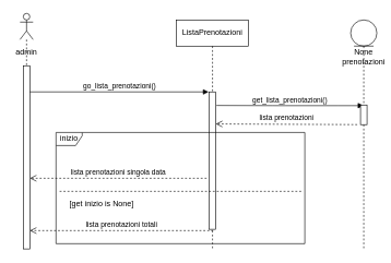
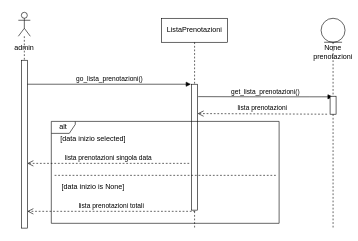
- <mxCell id="9" value="inizio" style="shape=umlFrame;whiteSpace=wrap;html=1;width=40;height=20;" parent="1" vertex="1"><mxGeometry x="85" y="202" width="380" height="170" as="geometry" /></mxCell>
+ <mxCell id="9" value="alt" style="shape=umlFrame;whiteSpace=wrap;html=1;width=40;height=20;" parent="1" vertex="1"><mxGeometry x="85" y="202" width="380" height="170" as="geometry" /></mxCell>
+ <mxCell id="12" value="[data inizio selected]" style="text;html=1;strokeColor=none;fillColor=none;align=center;verticalAlign=middle;whiteSpace=wrap;rounded=0;" parent="1" vertex="1"><mxGeometry x="85" y="222" width="140" height="20" as="geometry" /></mxCell>
- <mxCell id="11" value="[get inizio is None]" style="text;html=1;strokeColor=none;fillColor=none;align=center;verticalAlign=middle;whiteSpace=wrap;rounded=0;" parent="1" vertex="1"><mxGeometry x="85" y="302" width="140" height="20" as="geometry" /></mxCell>
+ <mxCell id="11" value="[data inizio is None]" style="text;html=1;strokeColor=none;fillColor=none;align=center;verticalAlign=middle;whiteSpace=wrap;rounded=0;" parent="1" vertex="1"><mxGeometry x="85" y="302" width="140" height="20" as="geometry" /></mxCell>
